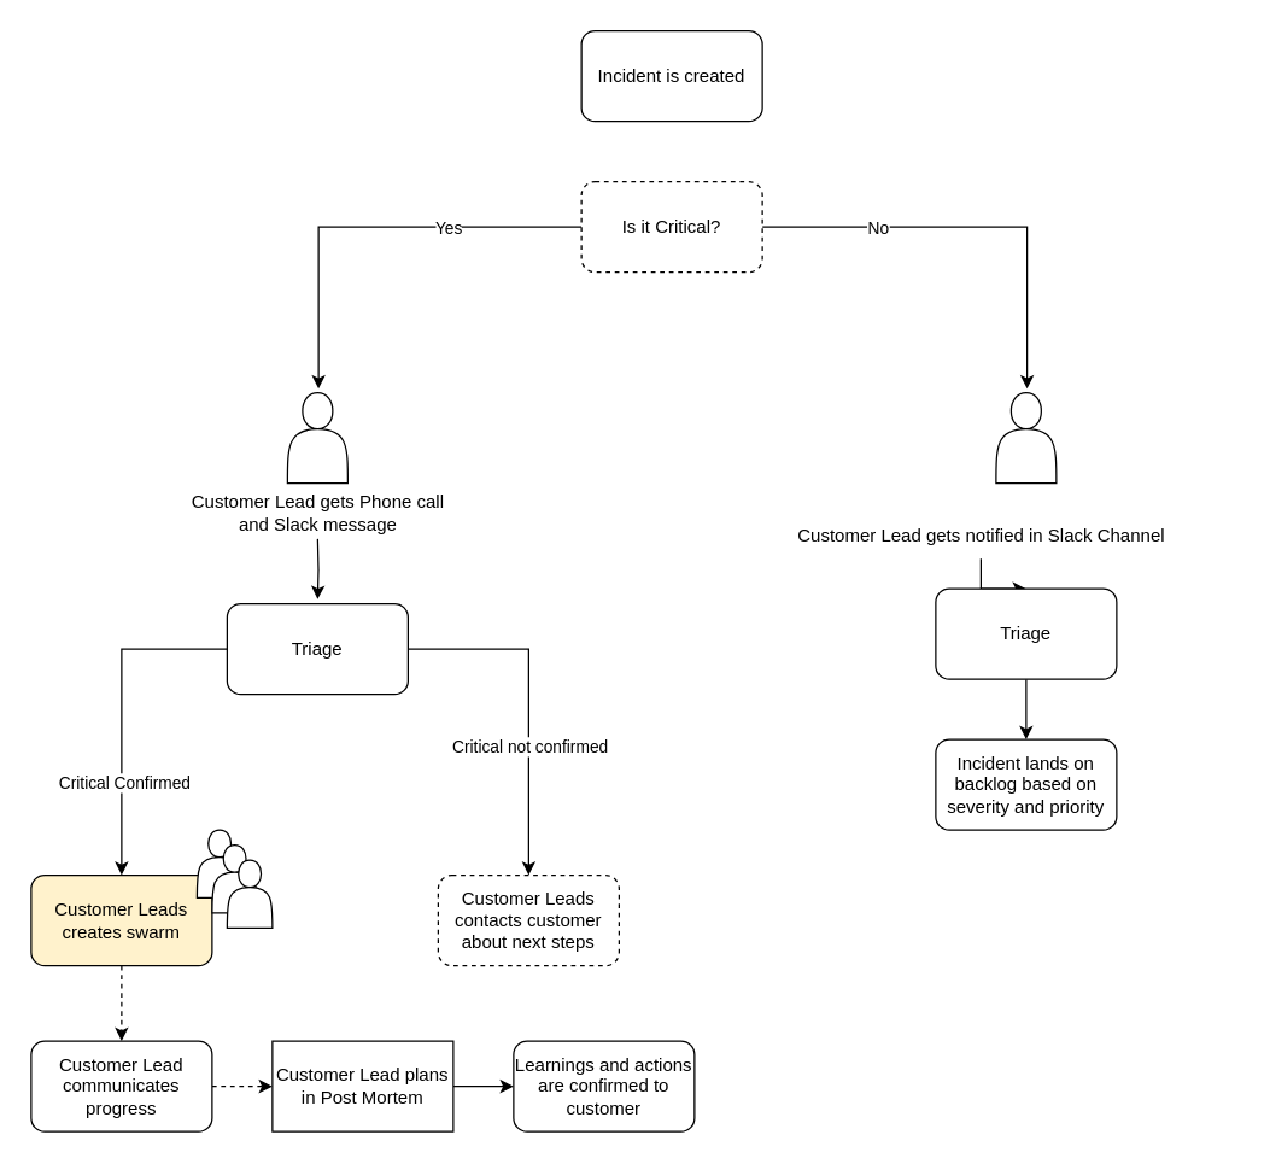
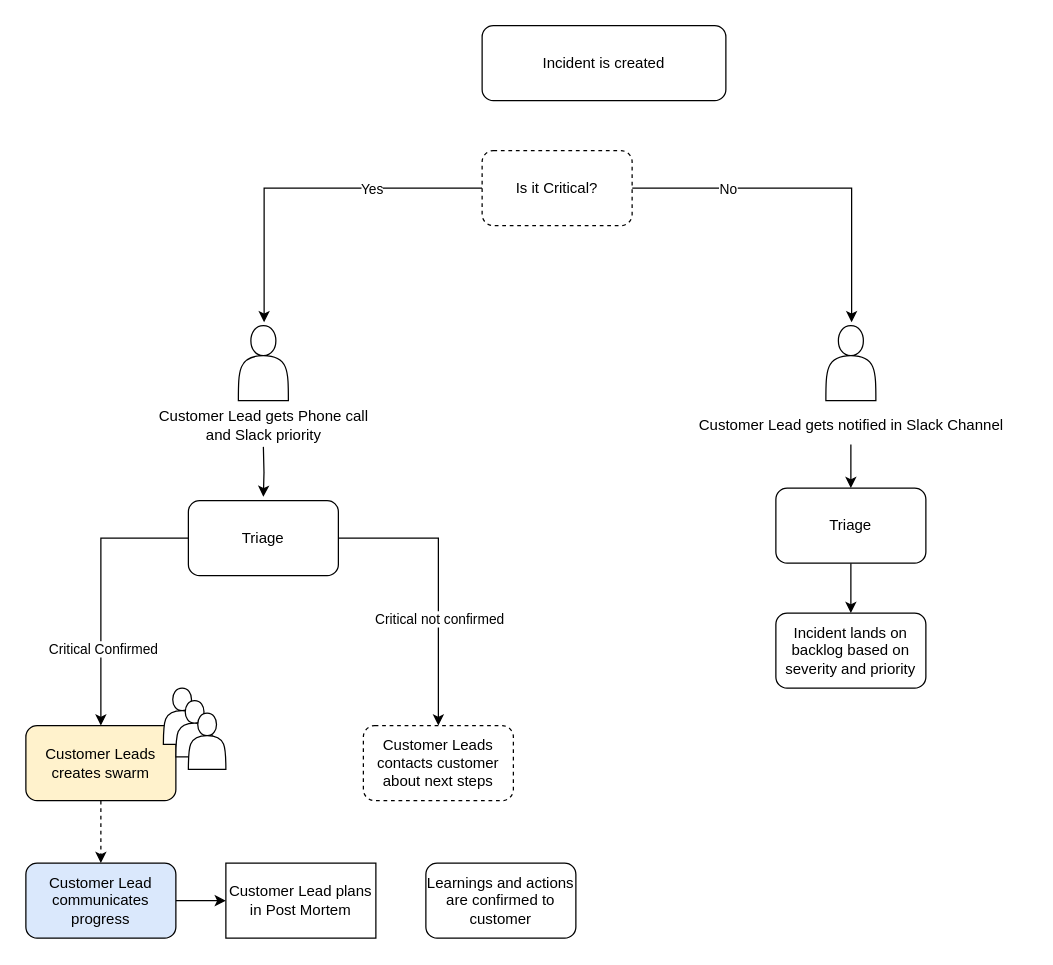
- <mxCell id="3" value="Incident is created " style="rounded=1;whiteSpace=wrap;html=1;" vertex="1" parent="1"><mxGeometry x="385" y="20" width="120" height="60" as="geometry" /></mxCell>
+ <mxCell id="3" value="Incident is created " style="rounded=1;whiteSpace=wrap;html=1;" vertex="1" parent="1"><mxGeometry x="385" y="20" width="195" height="60" as="geometry" /></mxCell>
- <mxCell id="11" value="&lt;div&gt;Customer Lead gets Phone call &lt;br&gt;&lt;/div&gt;&lt;div&gt;and Slack message&lt;br&gt;&lt;/div&gt;" style="text;html=1;align=center;verticalAlign=middle;resizable=0;points=[];autosize=1;strokeColor=none;fillColor=none;" vertex="1" parent="1"><mxGeometry x="110" y="320" width="200" height="40" as="geometry" /></mxCell>
+ <mxCell id="11" value="&lt;div&gt;Customer Lead gets Phone call &lt;br&gt;&lt;/div&gt;&lt;div&gt;and Slack priority&lt;br&gt;&lt;/div&gt;" style="text;html=1;align=center;verticalAlign=middle;resizable=0;points=[];autosize=1;strokeColor=none;fillColor=none;" vertex="1" parent="1"><mxGeometry x="110" y="320" width="200" height="40" as="geometry" /></mxCell>
- <mxCell id="13" value="Customer Lead gets notified in Slack Channel" style="text;html=1;align=center;verticalAlign=middle;resizable=0;points=[];autosize=1;strokeColor=none;fillColor=none;" vertex="1" parent="1"><mxGeometry x="510" y="340" width="280" height="30" as="geometry" /></mxCell>
+ <mxCell id="13" value="Customer Lead gets notified in Slack Channel" style="text;html=1;align=center;verticalAlign=middle;resizable=0;points=[];autosize=1;strokeColor=none;fillColor=none;" vertex="1" parent="1"><mxGeometry x="540" y="325" width="280" height="30" as="geometry" /></mxCell>
- <mxCell id="26" value="Customer Lead communicates progress " style="rounded=1;whiteSpace=wrap;html=1;" vertex="1" parent="1"><mxGeometry y="690" width="120" height="60" as="geometry" x="20" /></mxCell>
+ <mxCell id="26" value="Customer Lead communicates progress " style="rounded=1;whiteSpace=wrap;html=1;fillColor=#dae8fc;" vertex="1" parent="1"><mxGeometry y="690" width="120" height="60" as="geometry" x="20" /></mxCell>
- <mxCell id="25" style="edgeStyle=orthogonalEdgeStyle;rounded=0;orthogonalLoop=1;jettySize=auto;html=1;exitX=1;exitY=0.5;exitDx=0;exitDy=0;entryX=0;entryY=0.5;entryDx=0;entryDy=0;dashed=1;" edge="1" parent="1" source="26" target="28"><mxGeometry relative="1" as="geometry" /></mxCell>
+ <mxCell id="25" style="edgeStyle=orthogonalEdgeStyle;rounded=0;orthogonalLoop=1;jettySize=auto;html=1;exitX=1;exitY=0.5;exitDx=0;exitDy=0;entryX=0;entryY=0.5;entryDx=0;entryDy=0;" edge="1" parent="1" source="26" target="28"><mxGeometry relative="1" as="geometry" /></mxCell>
- <mxCell id="27" value="" style="edgeStyle=orthogonalEdgeStyle;rounded=0;orthogonalLoop=1;jettySize=auto;html=1;" edge="1" parent="1" source="28" target="29"><mxGeometry relative="1" as="geometry" /></mxCell>
